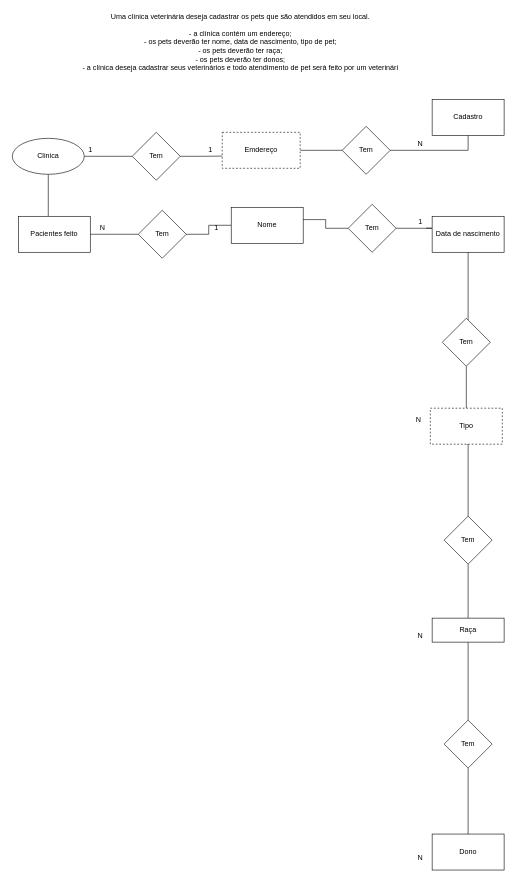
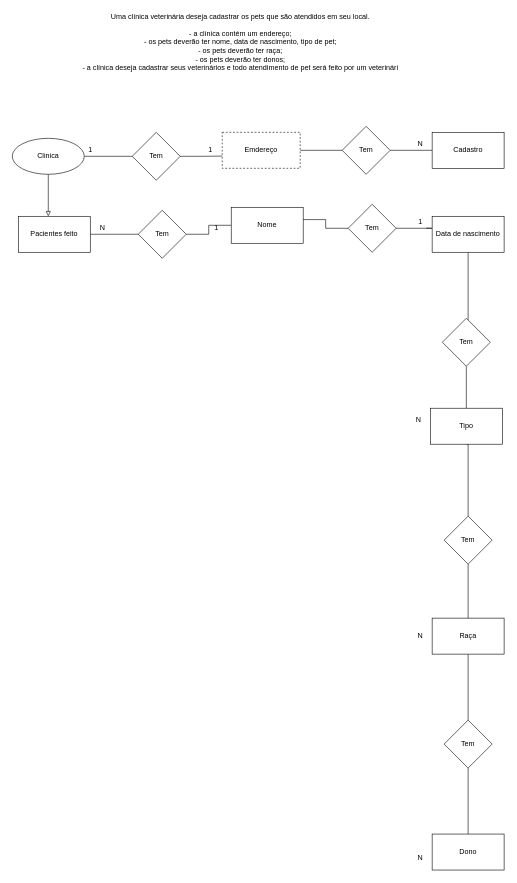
- <mxCell id="12" value="Cadastro" style="whiteSpace=wrap;html=1;" vertex="1" parent="1"><mxGeometry x="720" y="165" width="120" height="60" as="geometry" /></mxCell>
+ <mxCell id="12" value="Cadastro" style="whiteSpace=wrap;html=1;" vertex="1" parent="1"><mxGeometry x="720" y="220" width="120" height="60" as="geometry" /></mxCell>
- <mxCell id="4" value="" style="edgeStyle=orthogonalEdgeStyle;rounded=0;orthogonalLoop=1;jettySize=auto;html=1;endArrow=none;endFill=0;" edge="1" parent="1" source="5" target="16"><mxGeometry relative="1" as="geometry"><Array as="points"><mxPoint x="80" y="360" /></Array></mxGeometry></mxCell>
+ <mxCell id="4" value="" style="edgeStyle=orthogonalEdgeStyle;rounded=0;orthogonalLoop=1;jettySize=auto;html=1;endArrow=block;endFill=0;" edge="1" parent="1" source="5" target="16"><mxGeometry relative="1" as="geometry"><Array as="points"><mxPoint x="80" y="360" /></Array></mxGeometry></mxCell>
- <mxCell id="26" value="Tipo" style="whiteSpace=wrap;html=1;dashed=1;" vertex="1" parent="1"><mxGeometry x="717" y="680" width="120" height="60" as="geometry" /></mxCell>
+ <mxCell id="26" value="Tipo" style="whiteSpace=wrap;html=1;" vertex="1" parent="1"><mxGeometry x="717" y="680" width="120" height="60" as="geometry" /></mxCell>
- <mxCell id="30" value="Raça" style="whiteSpace=wrap;html=1;" vertex="1" parent="1"><mxGeometry x="720" y="1030" width="120" height="40" as="geometry" /></mxCell>
+ <mxCell id="30" value="Raça" style="whiteSpace=wrap;html=1;" vertex="1" parent="1"><mxGeometry x="720" y="1030" width="120" height="60" as="geometry" /></mxCell>
